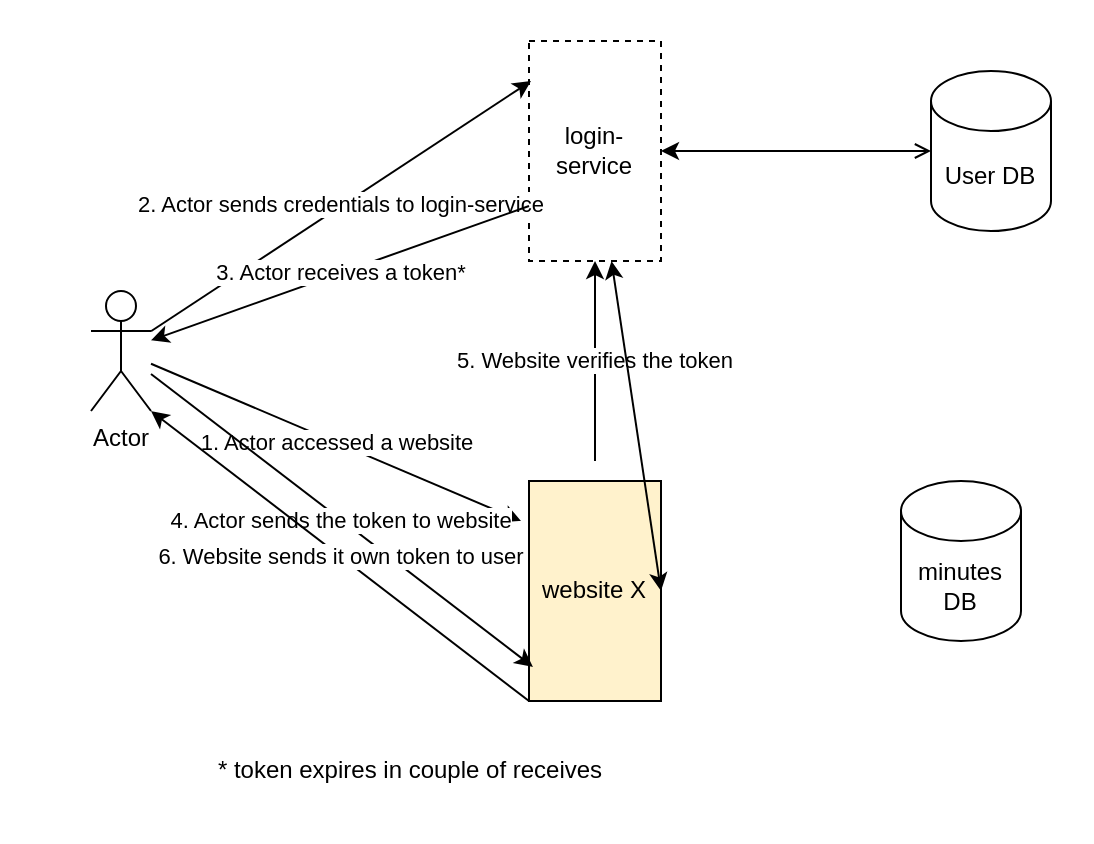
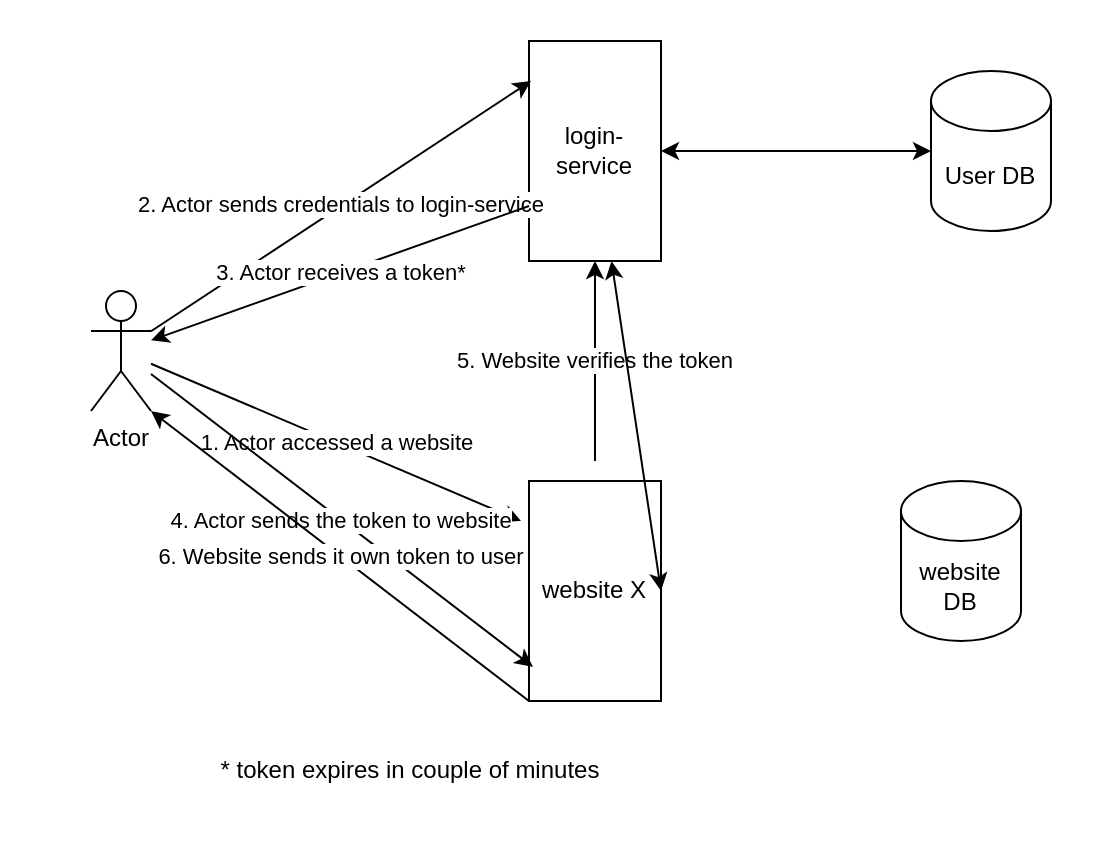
- <mxCell id="5" value="login-service" style="rounded=0;whiteSpace=wrap;html=1;dashed=1;" vertex="1" parent="1"><mxGeometry x="264" y="20" width="66" height="110" as="geometry" /></mxCell>
+ <mxCell id="5" value="login-service" style="rounded=0;whiteSpace=wrap;html=1;" vertex="1" parent="1"><mxGeometry x="264" y="20" width="66" height="110" as="geometry" /></mxCell>
- <mxCell id="13" value="" style="endArrow=open;startArrow=classic;html=1;rounded=0;exitX=1;exitY=0.5;exitDx=0;exitDy=0;entryX=0;entryY=0.5;entryDx=0;entryDy=0;entryPerimeter=0;" edge="1" parent="1" source="5" target="3"><mxGeometry width="50" height="50" relative="1" as="geometry"><mxPoint x="300" y="300" as="sourcePoint" /><mxPoint x="350" y="250" as="targetPoint" /></mxGeometry></mxCell>
+ <mxCell id="13" value="" style="endArrow=classic;startArrow=classic;html=1;rounded=0;exitX=1;exitY=0.5;exitDx=0;exitDy=0;entryX=0;entryY=0.5;entryDx=0;entryDy=0;entryPerimeter=0;" edge="1" parent="1" source="5" target="3"><mxGeometry width="50" height="50" relative="1" as="geometry"><mxPoint x="300" y="300" as="sourcePoint" /><mxPoint x="350" y="250" as="targetPoint" /></mxGeometry></mxCell>
- <mxCell id="4" value="minutes DB" style="shape=cylinder3;whiteSpace=wrap;html=1;boundedLbl=1;backgroundOutline=1;size=15;" vertex="1" parent="1"><mxGeometry x="450" y="240" width="60" height="80" as="geometry" /></mxCell>
+ <mxCell id="4" value="website DB" style="shape=cylinder3;whiteSpace=wrap;html=1;boundedLbl=1;backgroundOutline=1;size=15;" vertex="1" parent="1"><mxGeometry x="450" y="240" width="60" height="80" as="geometry" /></mxCell>
- <mxCell id="6" value="website X" style="rounded=0;whiteSpace=wrap;html=1;fillColor=#fff2cc;" vertex="1" parent="1"><mxGeometry x="264" y="240" width="66" height="110" as="geometry" /></mxCell>
+ <mxCell id="6" value="website X" style="rounded=0;whiteSpace=wrap;html=1;" vertex="1" parent="1"><mxGeometry x="264" y="240" width="66" height="110" as="geometry" /></mxCell>
- <mxCell id="15" value="* token expires in couple of receives" style="text;html=1;strokeColor=none;fillColor=none;align=center;verticalAlign=middle;whiteSpace=wrap;rounded=0;" vertex="1" parent="1"><mxGeometry x="20" y="370" width="370" height="30" as="geometry" /></mxCell>
+ <mxCell id="15" value="* token expires in couple of minutes" style="text;html=1;strokeColor=none;fillColor=none;align=center;verticalAlign=middle;whiteSpace=wrap;rounded=0;" vertex="1" parent="1"><mxGeometry x="20" y="370" width="370" height="30" as="geometry" /></mxCell>
